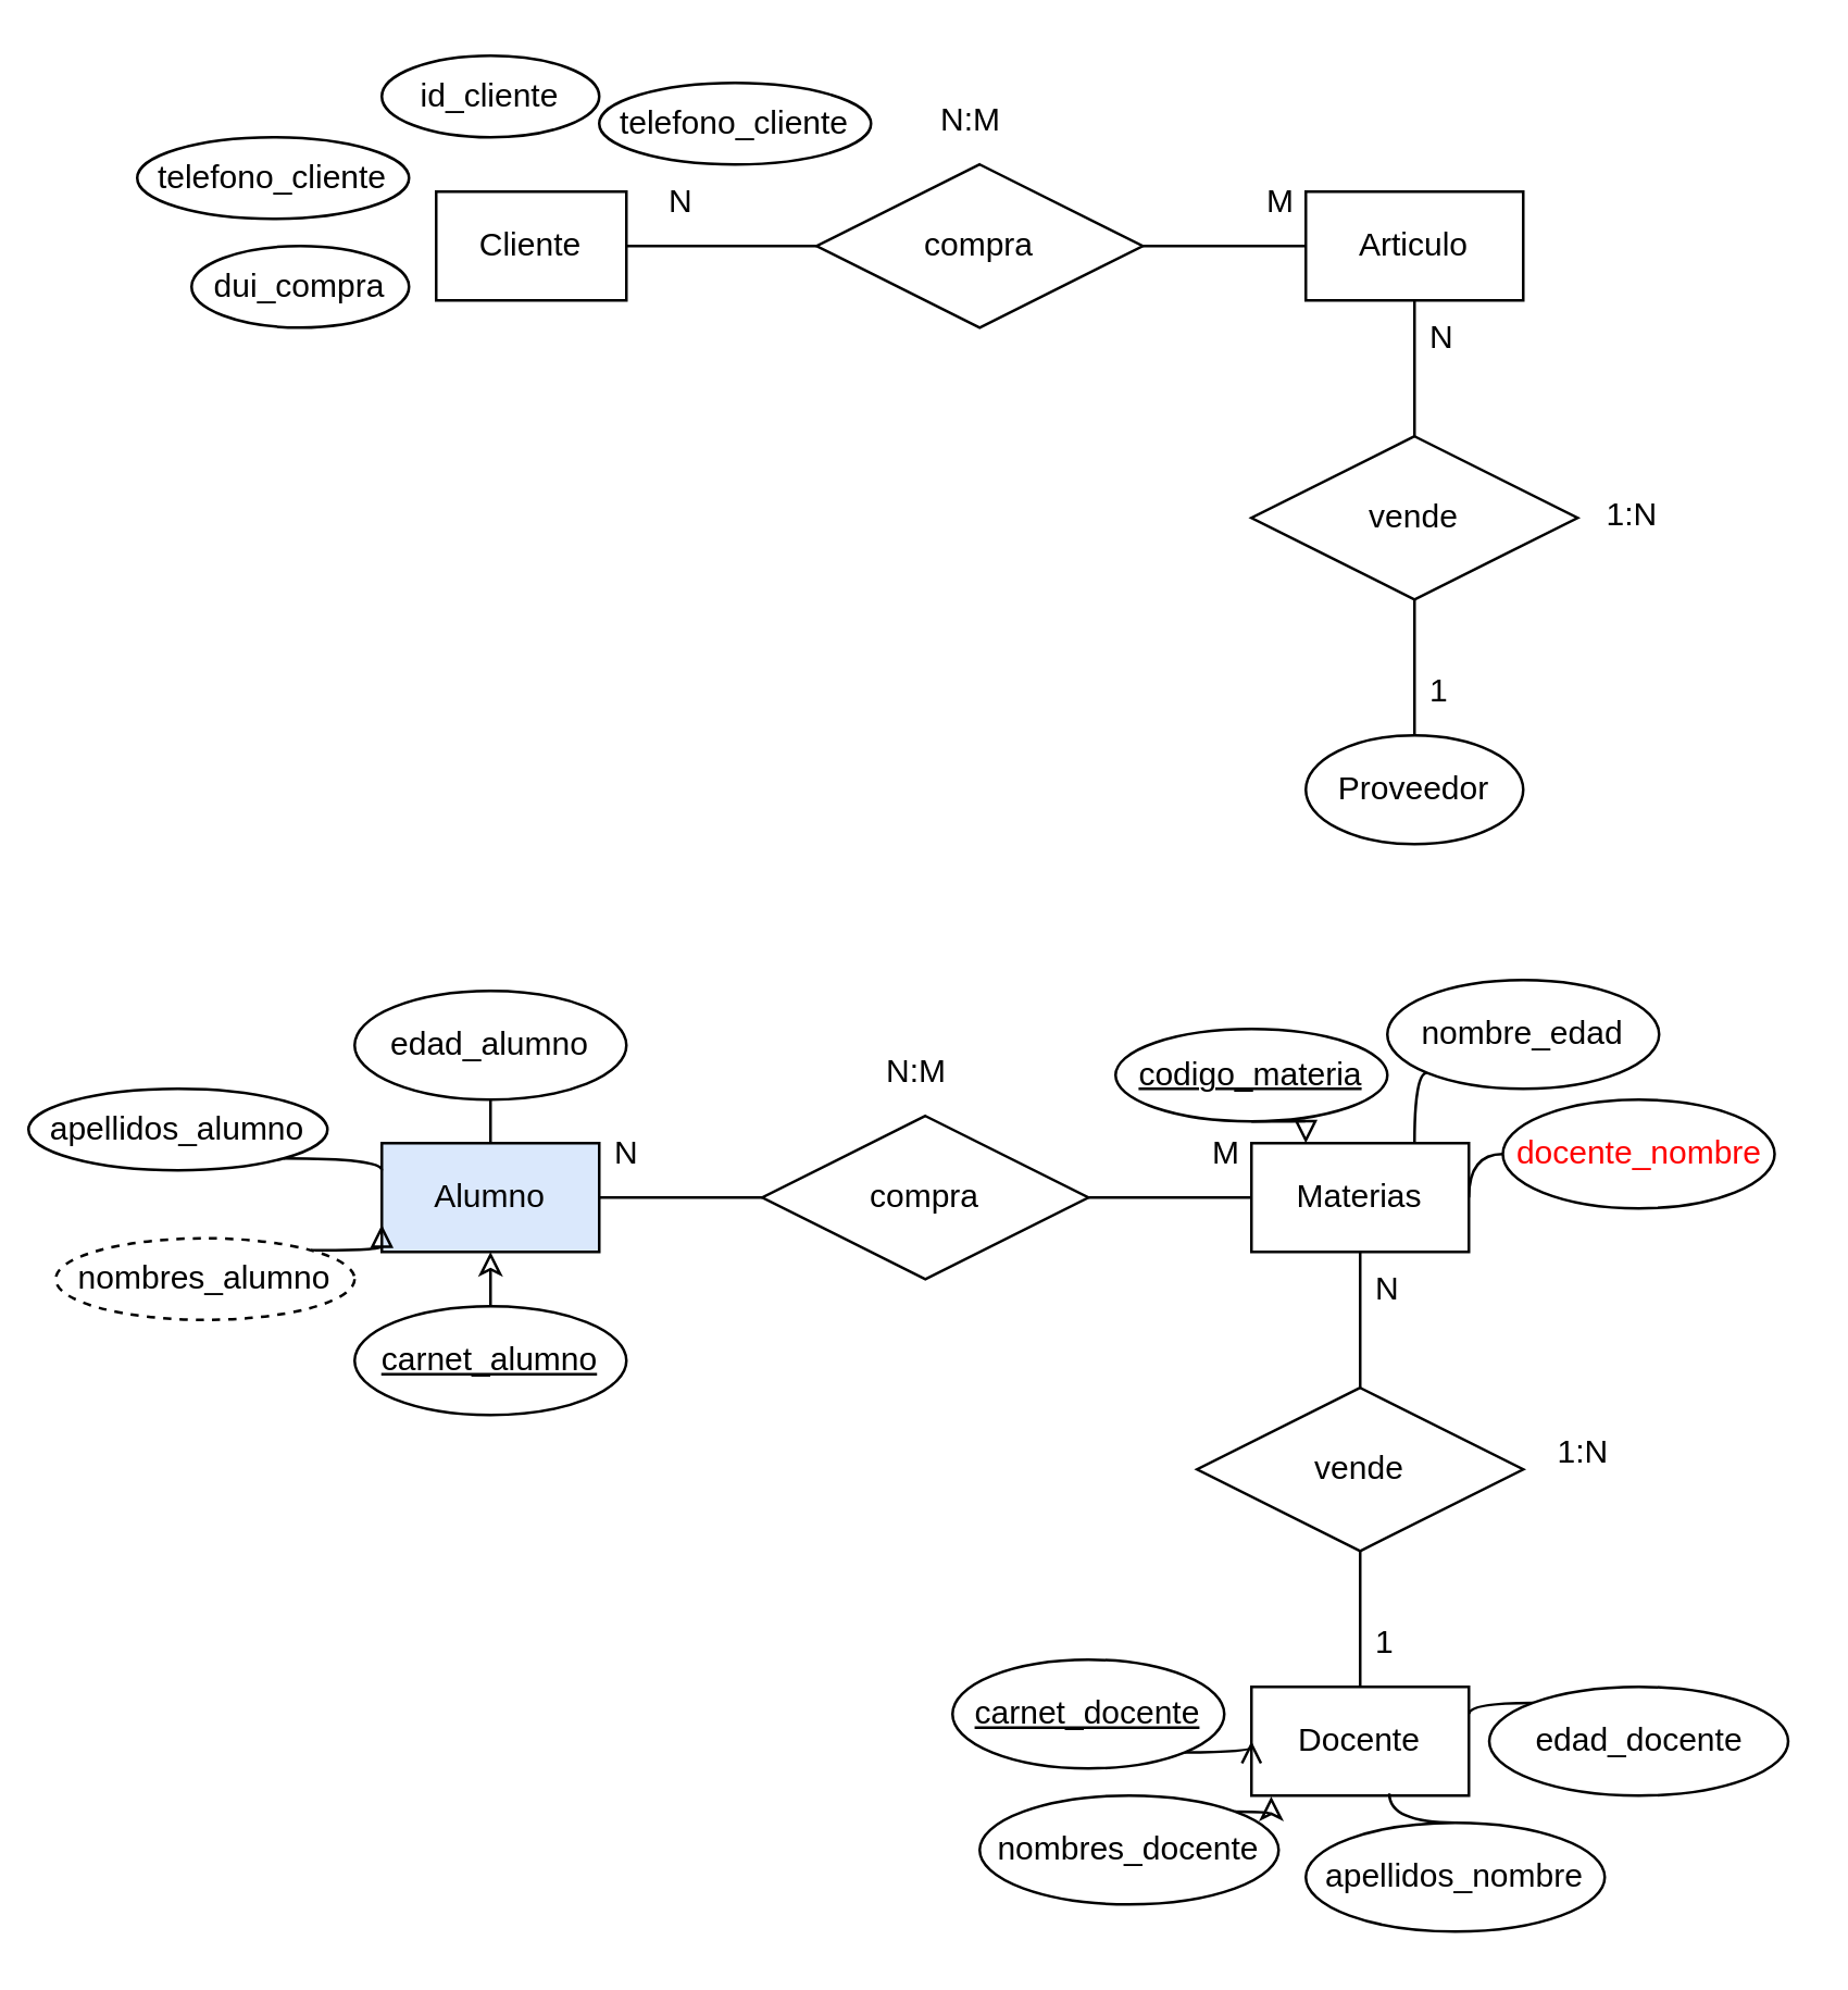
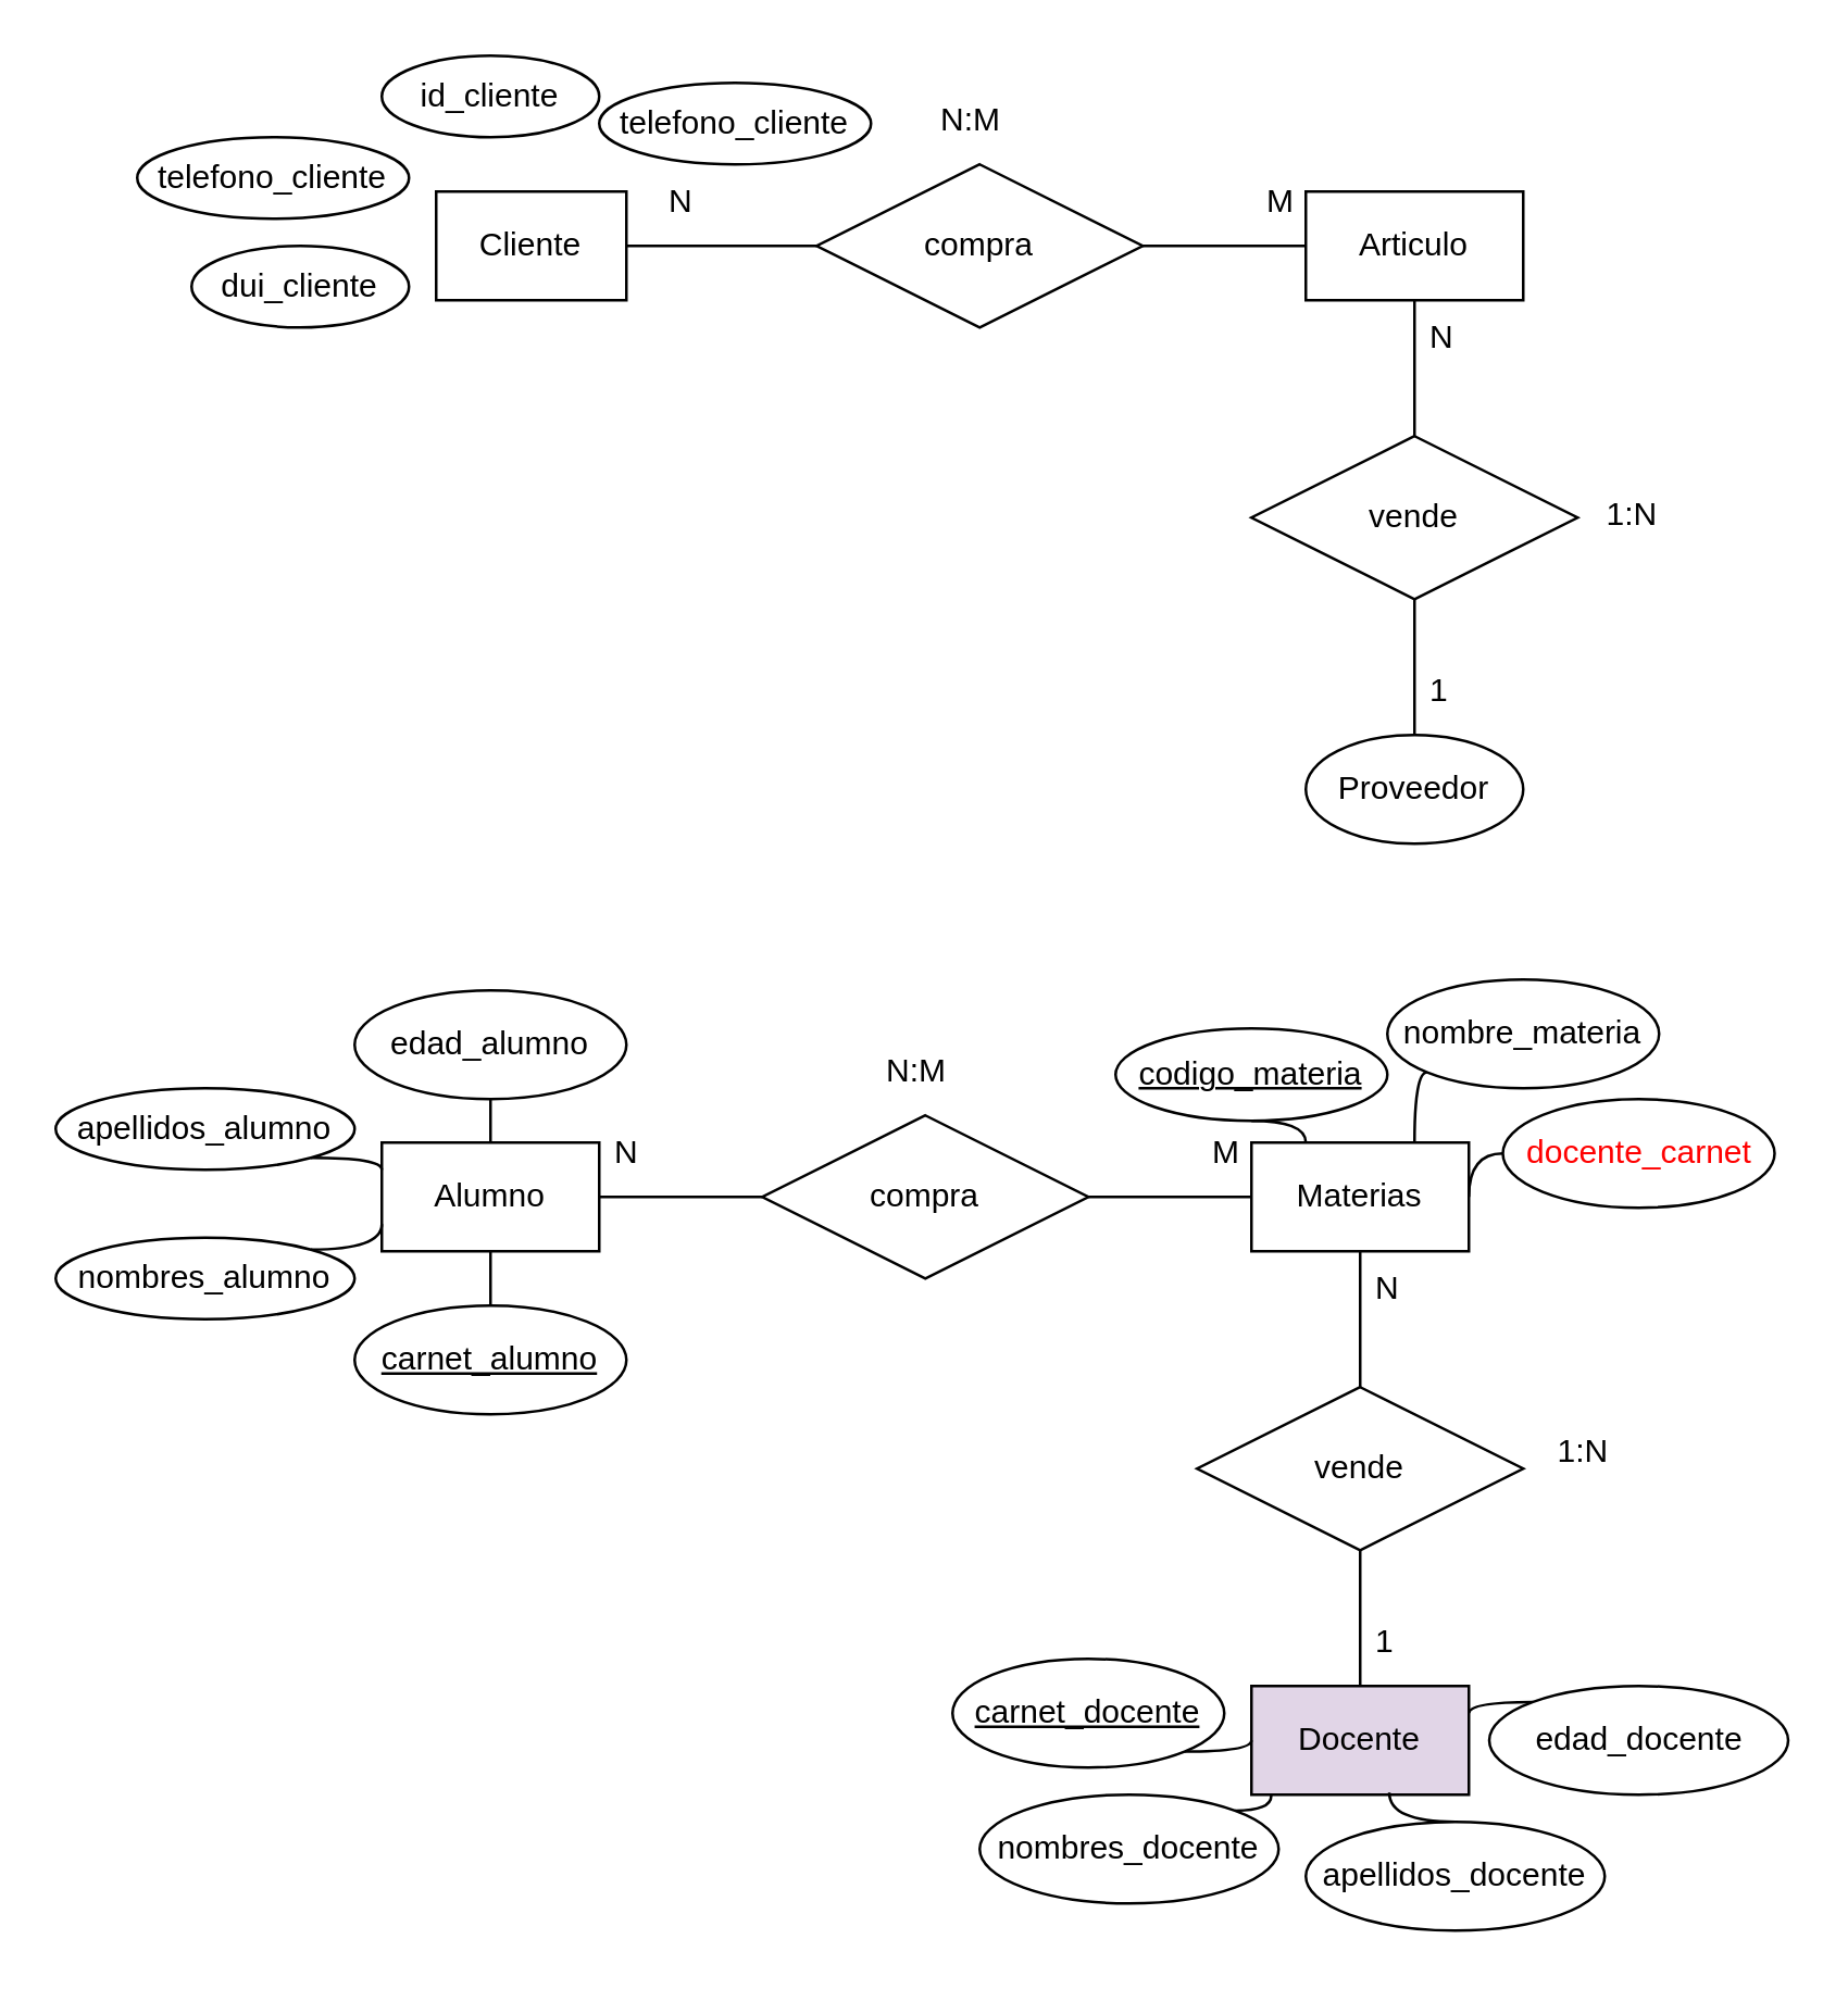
- <mxCell id="17" value="dui_compra" style="ellipse;whiteSpace=wrap;html=1;align=center;" parent="1" vertex="1"><mxGeometry x="70" y="90" width="80" height="30" as="geometry" /></mxCell>
+ <mxCell id="17" value="dui_cliente" style="ellipse;whiteSpace=wrap;html=1;align=center;" parent="1" vertex="1"><mxGeometry x="70" y="90" width="80" height="30" as="geometry" /></mxCell>
- <mxCell id="47" value="nombre_edad" style="ellipse;whiteSpace=wrap;html=1;align=center;fontStyle=0" vertex="1" parent="1"><mxGeometry x="510" y="360" width="100" height="40" as="geometry" /></mxCell>
+ <mxCell id="47" value="nombre_materia" style="ellipse;whiteSpace=wrap;html=1;align=center;fontStyle=0" vertex="1" parent="1"><mxGeometry x="510" y="360" width="100" height="40" as="geometry" /></mxCell>
- <mxCell id="44" style="edgeStyle=orthogonalEdgeStyle;curved=1;rounded=0;orthogonalLoop=1;jettySize=auto;html=1;exitX=0.5;exitY=1;exitDx=0;exitDy=0;entryX=0.25;entryY=0;entryDx=0;entryDy=0;fontColor=#FF0000;endArrow=block;endFill=0;" edge="1" parent="1" source="45" target="23"><mxGeometry relative="1" as="geometry" /></mxCell>
+ <mxCell id="44" style="edgeStyle=orthogonalEdgeStyle;curved=1;rounded=0;orthogonalLoop=1;jettySize=auto;html=1;exitX=0.5;exitY=1;exitDx=0;exitDy=0;entryX=0.25;entryY=0;entryDx=0;entryDy=0;fontColor=#FF0000;endArrow=none;endFill=0;" edge="1" parent="1" source="45" target="23"><mxGeometry relative="1" as="geometry" /></mxCell>
- <mxCell id="38" value="apellidos_alumno" style="ellipse;whiteSpace=wrap;html=1;align=center;" vertex="1" parent="1"><mxGeometry x="10" y="400" width="110" height="30" as="geometry" /></mxCell>
+ <mxCell id="38" value="apellidos_alumno" style="ellipse;whiteSpace=wrap;html=1;align=center;" vertex="1" parent="1"><mxGeometry x="20" y="400" width="110" height="30" as="geometry" /></mxCell>
- <mxCell id="49" value="docente_nombre" style="ellipse;whiteSpace=wrap;html=1;align=center;fontStyle=0;fontColor=#FF0000;" vertex="1" parent="1"><mxGeometry x="552.5" y="404" width="100" height="40" as="geometry" /></mxCell>
+ <mxCell id="49" value="docente_carnet" style="ellipse;whiteSpace=wrap;html=1;align=center;fontStyle=0;fontColor=#FF0000;" vertex="1" parent="1"><mxGeometry x="552.5" y="404" width="100" height="40" as="geometry" /></mxCell>
- <mxCell id="21" value="&lt;font style=&quot;font-size: 12px&quot;&gt;Alumno&lt;/font&gt;" style="whiteSpace=wrap;html=1;align=center;fillColor=#dae8fc;" vertex="1" parent="1"><mxGeometry x="140" y="420" width="80" height="40" as="geometry" /></mxCell>
+ <mxCell id="21" value="&lt;font style=&quot;font-size: 12px&quot;&gt;Alumno&lt;/font&gt;" style="whiteSpace=wrap;html=1;align=center;" vertex="1" parent="1"><mxGeometry x="140" y="420" width="80" height="40" as="geometry" /></mxCell>
- <mxCell id="40" style="edgeStyle=orthogonalEdgeStyle;curved=1;rounded=0;orthogonalLoop=1;jettySize=auto;html=1;exitX=1;exitY=0;exitDx=0;exitDy=0;entryX=0;entryY=0.75;entryDx=0;entryDy=0;fontColor=#FF0000;endArrow=block;endFill=0;" edge="1" parent="1" source="41" target="21"><mxGeometry relative="1" as="geometry" /></mxCell>
+ <mxCell id="40" style="edgeStyle=orthogonalEdgeStyle;curved=1;rounded=0;orthogonalLoop=1;jettySize=auto;html=1;exitX=1;exitY=0;exitDx=0;exitDy=0;entryX=0;entryY=0.75;entryDx=0;entryDy=0;fontColor=#FF0000;endArrow=none;endFill=0;" edge="1" parent="1" source="41" target="21"><mxGeometry relative="1" as="geometry" /></mxCell>
- <mxCell id="35" style="edgeStyle=orthogonalEdgeStyle;curved=1;rounded=0;orthogonalLoop=1;jettySize=auto;html=1;exitX=0.5;exitY=0;exitDx=0;exitDy=0;entryX=0.5;entryY=1;entryDx=0;entryDy=0;fontColor=#FF0000;endArrow=classic;endFill=0;" edge="1" parent="1" source="36" target="21"><mxGeometry relative="1" as="geometry" /></mxCell>
+ <mxCell id="35" style="edgeStyle=orthogonalEdgeStyle;curved=1;rounded=0;orthogonalLoop=1;jettySize=auto;html=1;exitX=0.5;exitY=0;exitDx=0;exitDy=0;entryX=0.5;entryY=1;entryDx=0;entryDy=0;fontColor=#FF0000;endArrow=none;endFill=0;" edge="1" parent="1" source="36" target="21"><mxGeometry relative="1" as="geometry" /></mxCell>
- <mxCell id="41" value="nombres_alumno" style="ellipse;whiteSpace=wrap;html=1;align=center;dashed=1;" vertex="1" parent="1"><mxGeometry x="20" y="455" width="110" height="30" as="geometry" /></mxCell>
+ <mxCell id="41" value="nombres_alumno" style="ellipse;whiteSpace=wrap;html=1;align=center;" vertex="1" parent="1"><mxGeometry x="20" y="455" width="110" height="30" as="geometry" /></mxCell>
- <mxCell id="24" value="Docente" style="whiteSpace=wrap;html=1;align=center;" vertex="1" parent="1"><mxGeometry x="460" y="620" width="80" height="40" as="geometry" /></mxCell>
+ <mxCell id="24" value="Docente" style="whiteSpace=wrap;html=1;align=center;fillColor=#e1d5e7;" vertex="1" parent="1"><mxGeometry x="460" y="620" width="80" height="40" as="geometry" /></mxCell>
- <mxCell id="50" style="edgeStyle=orthogonalEdgeStyle;curved=1;rounded=0;orthogonalLoop=1;jettySize=auto;html=1;exitX=1;exitY=1;exitDx=0;exitDy=0;entryX=0;entryY=0.5;entryDx=0;entryDy=0;fontColor=#FF0000;endArrow=open;endFill=0;" edge="1" parent="1" source="51" target="24"><mxGeometry relative="1" as="geometry" /></mxCell>
+ <mxCell id="50" style="edgeStyle=orthogonalEdgeStyle;curved=1;rounded=0;orthogonalLoop=1;jettySize=auto;html=1;exitX=1;exitY=1;exitDx=0;exitDy=0;entryX=0;entryY=0.5;entryDx=0;entryDy=0;fontColor=#FF0000;endArrow=none;endFill=0;" edge="1" parent="1" source="51" target="24"><mxGeometry relative="1" as="geometry" /></mxCell>
- <mxCell id="52" style="edgeStyle=orthogonalEdgeStyle;curved=1;rounded=0;orthogonalLoop=1;jettySize=auto;html=1;exitX=1;exitY=0;exitDx=0;exitDy=0;entryX=0.091;entryY=1.007;entryDx=0;entryDy=0;entryPerimeter=0;fontColor=#FF0000;endArrow=classic;endFill=0;" edge="1" parent="1" source="53" target="24"><mxGeometry relative="1" as="geometry" /></mxCell>
+ <mxCell id="52" style="edgeStyle=orthogonalEdgeStyle;curved=1;rounded=0;orthogonalLoop=1;jettySize=auto;html=1;exitX=1;exitY=0;exitDx=0;exitDy=0;entryX=0.091;entryY=1.007;entryDx=0;entryDy=0;entryPerimeter=0;fontColor=#FF0000;endArrow=none;endFill=0;" edge="1" parent="1" source="53" target="24"><mxGeometry relative="1" as="geometry" /></mxCell>
- <mxCell id="55" value="apellidos_nombre" style="ellipse;whiteSpace=wrap;html=1;align=center;fontStyle=0" vertex="1" parent="1"><mxGeometry x="480" y="670" width="110" height="40" as="geometry" /></mxCell>
+ <mxCell id="55" value="apellidos_docente" style="ellipse;whiteSpace=wrap;html=1;align=center;fontStyle=0" vertex="1" parent="1"><mxGeometry x="480" y="670" width="110" height="40" as="geometry" /></mxCell>
